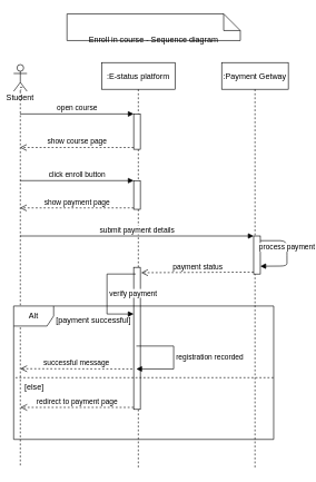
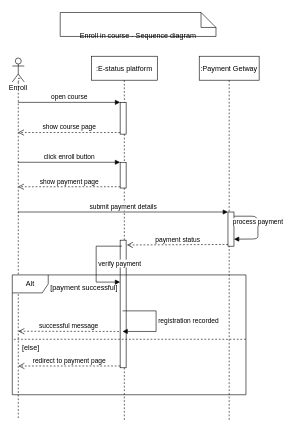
- <mxCell id="12" value="Student" style="shape=umlLifeline;participant=umlActor;perimeter=lifelinePerimeter;whiteSpace=wrap;html=1;container=1;collapsible=0;recursiveResize=0;verticalAlign=top;spacingTop=36;outlineConnect=0;" vertex="1" parent="1"><mxGeometry x="20" y="96" width="20" height="604" as="geometry" /></mxCell>
+ <mxCell id="12" value="Enroll" style="shape=umlLifeline;participant=umlActor;perimeter=lifelinePerimeter;whiteSpace=wrap;html=1;container=1;collapsible=0;recursiveResize=0;verticalAlign=top;spacingTop=36;outlineConnect=0;" vertex="1" parent="1"><mxGeometry x="20" y="96" width="20" height="604" as="geometry" /></mxCell>
